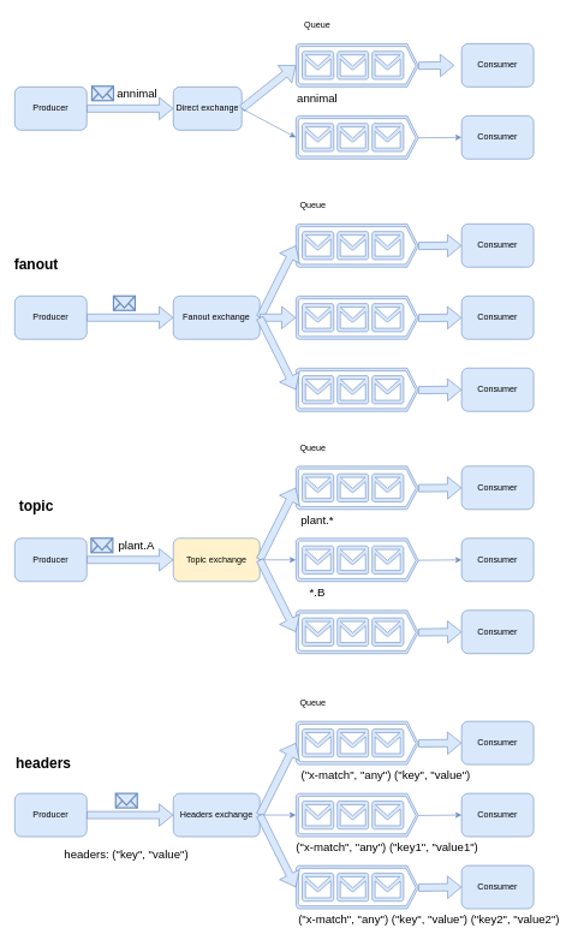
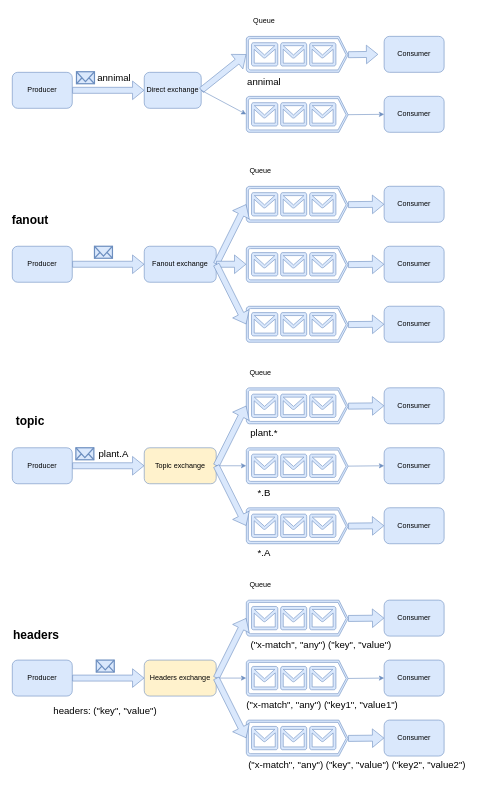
+ <mxCell id="56" value="&lt;span style=&quot;font-size: 16px;&quot;&gt;*.A&lt;/span&gt;" style="text;html=1;strokeColor=none;fillColor=none;align=center;verticalAlign=middle;whiteSpace=wrap;rounded=0;" parent="1" vertex="1"><mxGeometry x="410" y="906" width="60" height="30" as="geometry" /></mxCell>
- <mxCell id="60" value="Headers exchange" style="rounded=1;whiteSpace=wrap;html=1;fillColor=#dae8fc;strokeColor=#6c8ebf;" parent="1" vertex="1"><mxGeometry x="240" y="1100" width="120" height="60" as="geometry" /></mxCell>
+ <mxCell id="60" value="Headers exchange" style="rounded=1;whiteSpace=wrap;html=1;fillColor=#fff2cc;strokeColor=#6c8ebf;" parent="1" vertex="1"><mxGeometry x="240" y="1100" width="120" height="60" as="geometry" /></mxCell>
